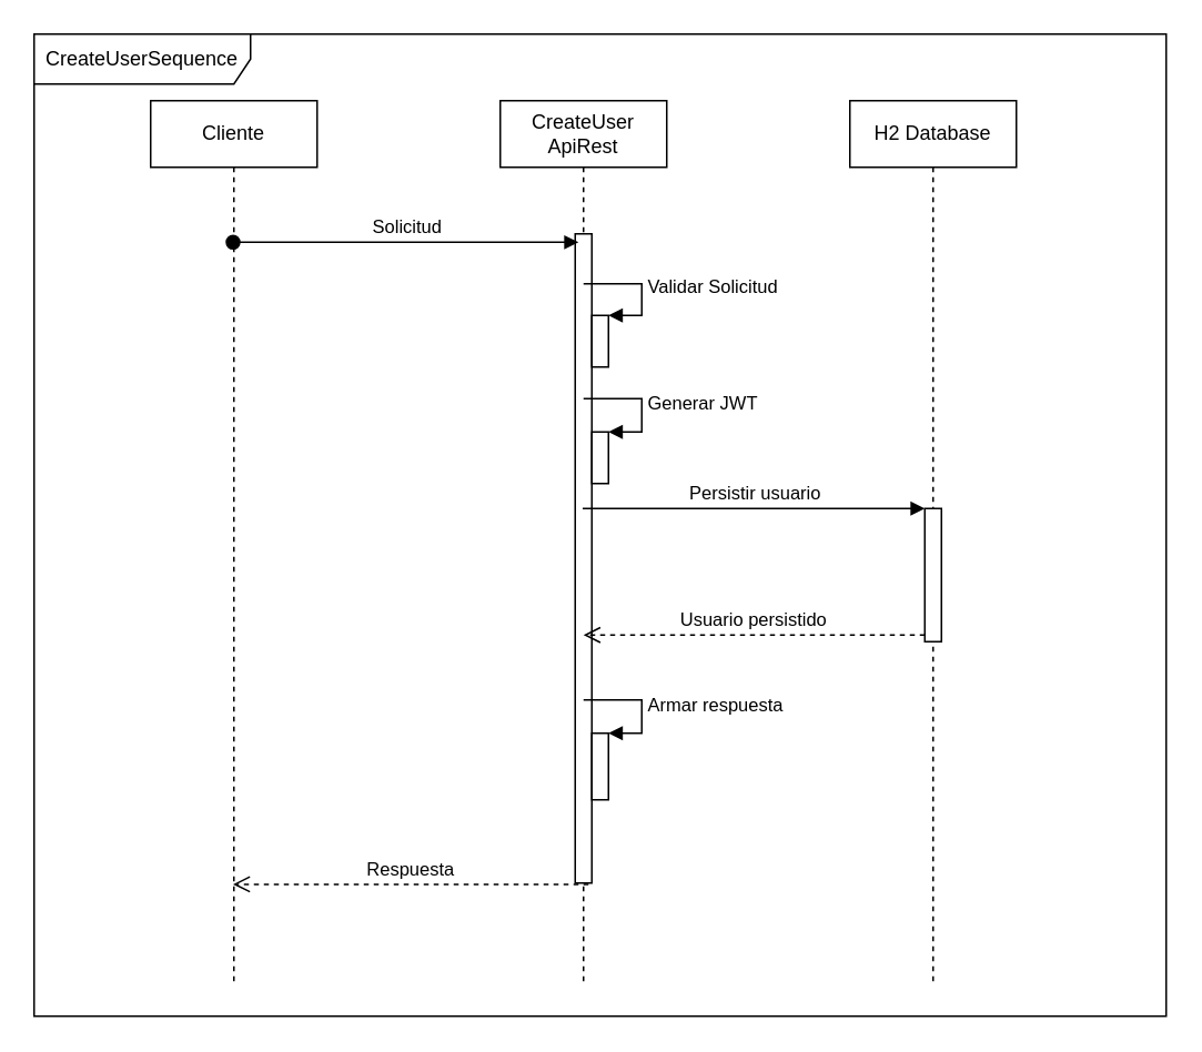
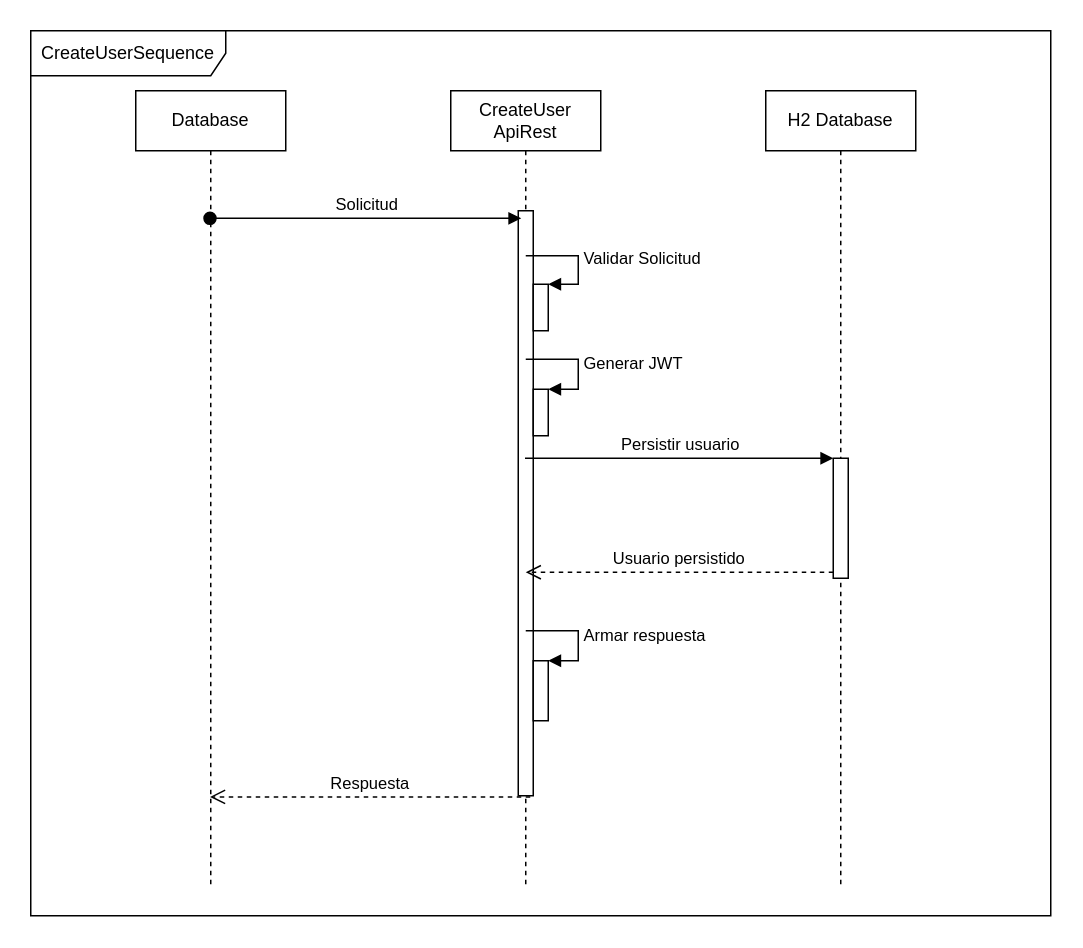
- <mxCell id="3" value="Cliente" style="shape=umlLifeline;perimeter=lifelinePerimeter;whiteSpace=wrap;html=1;container=1;collapsible=0;recursiveResize=0;outlineConnect=0;" vertex="1" parent="1"><mxGeometry x="90" y="60" width="100" height="530" as="geometry" /></mxCell>
+ <mxCell id="3" value="Database" style="shape=umlLifeline;perimeter=lifelinePerimeter;whiteSpace=wrap;html=1;container=1;collapsible=0;recursiveResize=0;outlineConnect=0;" vertex="1" parent="1"><mxGeometry x="90" y="60" width="100" height="530" as="geometry" /></mxCell>
